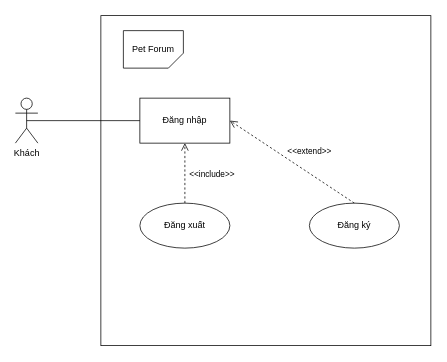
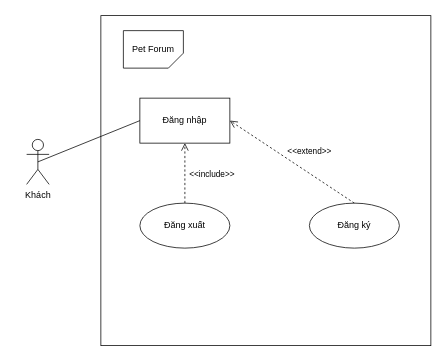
- <mxCell id="3" value="Khách" style="shape=umlActor;verticalLabelPosition=bottom;verticalAlign=top;html=1;outlineConnect=0;" vertex="1" parent="1"><mxGeometry x="20" y="130" width="30" height="60" as="geometry" /></mxCell>
+ <mxCell id="3" value="Khách" style="shape=umlActor;verticalLabelPosition=bottom;verticalAlign=top;html=1;outlineConnect=0;" vertex="1" parent="1"><mxGeometry x="35" y="185" width="30" height="60" as="geometry" /></mxCell>
